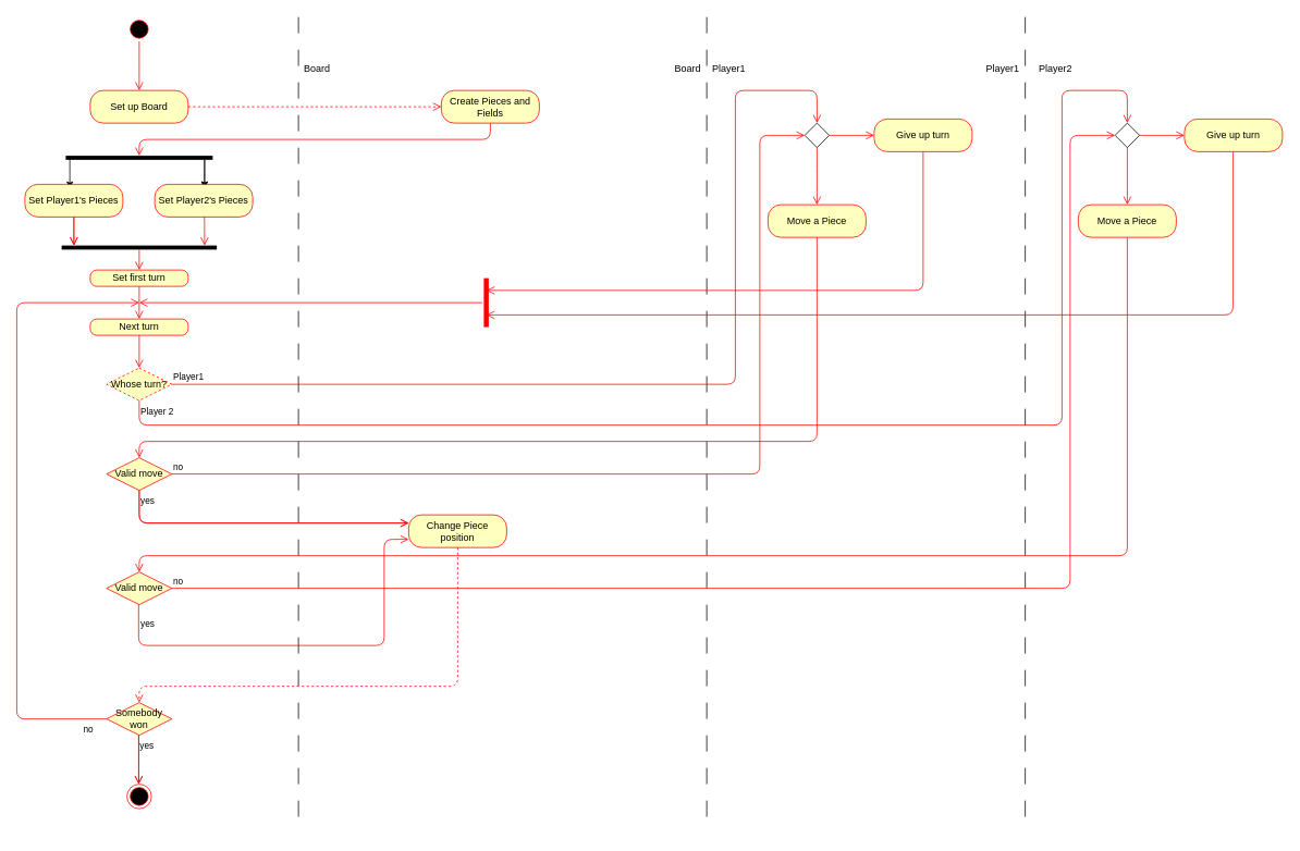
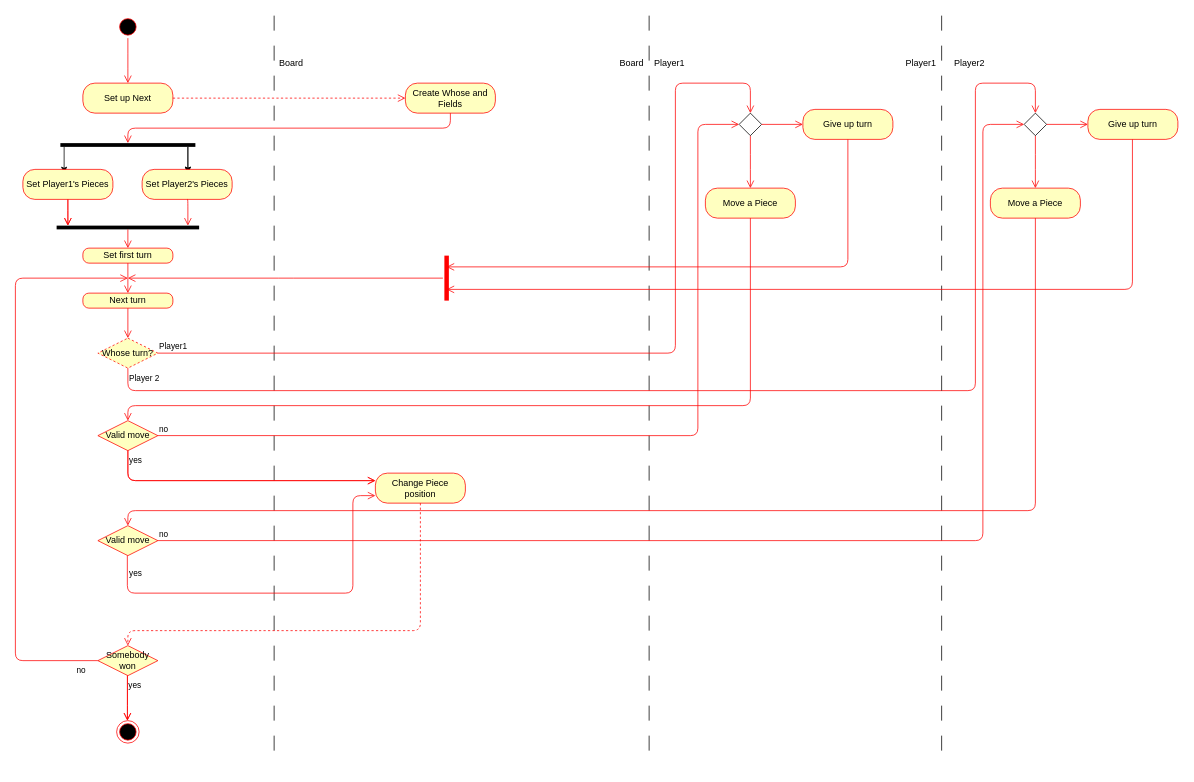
- <mxCell id="15" value="Set up Board" style="rounded=1;whiteSpace=wrap;html=1;arcSize=40;fontColor=#000000;fillColor=#ffffc0;strokeColor=#ff0000;" parent="1" vertex="1"><mxGeometry x="110" y="110" width="120" height="40" as="geometry" /></mxCell>
+ <mxCell id="15" value="Set up Next" style="rounded=1;whiteSpace=wrap;html=1;arcSize=40;fontColor=#000000;fillColor=#ffffc0;strokeColor=#ff0000;" parent="1" vertex="1"><mxGeometry x="110" y="110" width="120" height="40" as="geometry" /></mxCell>
- <mxCell id="17" value="&lt;div&gt;Create Pieces and Fields&lt;/div&gt;" style="rounded=1;whiteSpace=wrap;html=1;arcSize=40;fontColor=#000000;fillColor=#ffffc0;strokeColor=#ff0000;" parent="1" vertex="1"><mxGeometry x="540" y="110" width="120" height="40" as="geometry" /></mxCell>
+ <mxCell id="17" value="&lt;div&gt;Create Whose and Fields&lt;/div&gt;" style="rounded=1;whiteSpace=wrap;html=1;arcSize=40;fontColor=#000000;fillColor=#ffffc0;strokeColor=#ff0000;" parent="1" vertex="1"><mxGeometry x="540" y="110" width="120" height="40" as="geometry" /></mxCell>
